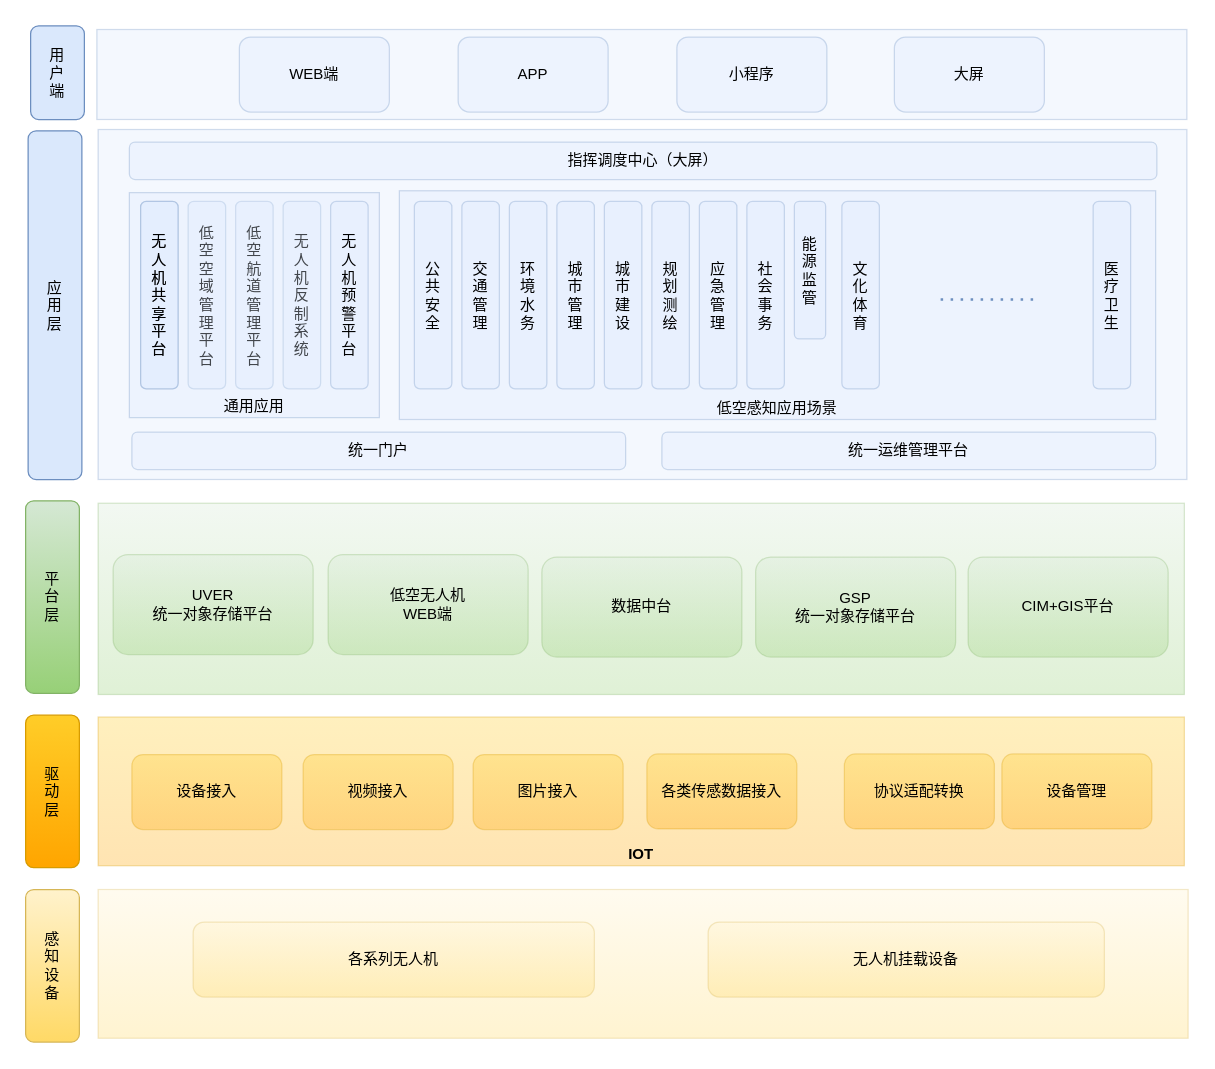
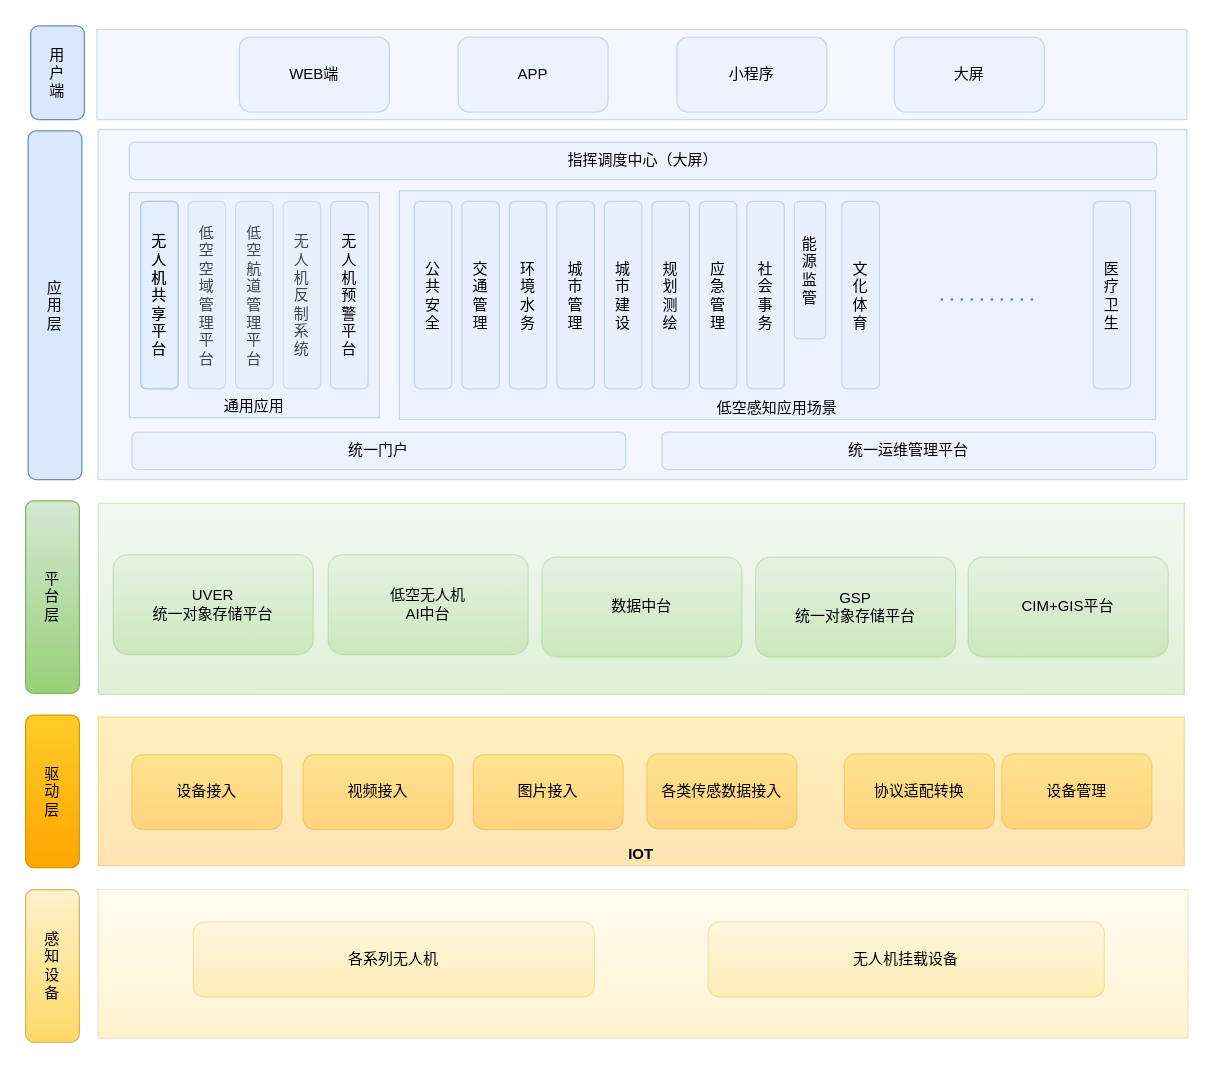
- <mxCell id="26" value="低空无人机&lt;br&gt;WEB端" style="rounded=1;whiteSpace=wrap;html=1;opacity=30;fillColor=#d5e8d4;gradientColor=#97d077;strokeColor=#82b366;" parent="1" vertex="1"><mxGeometry x="262" y="443" width="160" height="80" as="geometry" /></mxCell>
+ <mxCell id="26" value="低空无人机&lt;br&gt;AI中台" style="rounded=1;whiteSpace=wrap;html=1;opacity=30;fillColor=#d5e8d4;gradientColor=#97d077;strokeColor=#82b366;" parent="1" vertex="1"><mxGeometry x="262" y="443" width="160" height="80" as="geometry" /></mxCell>
